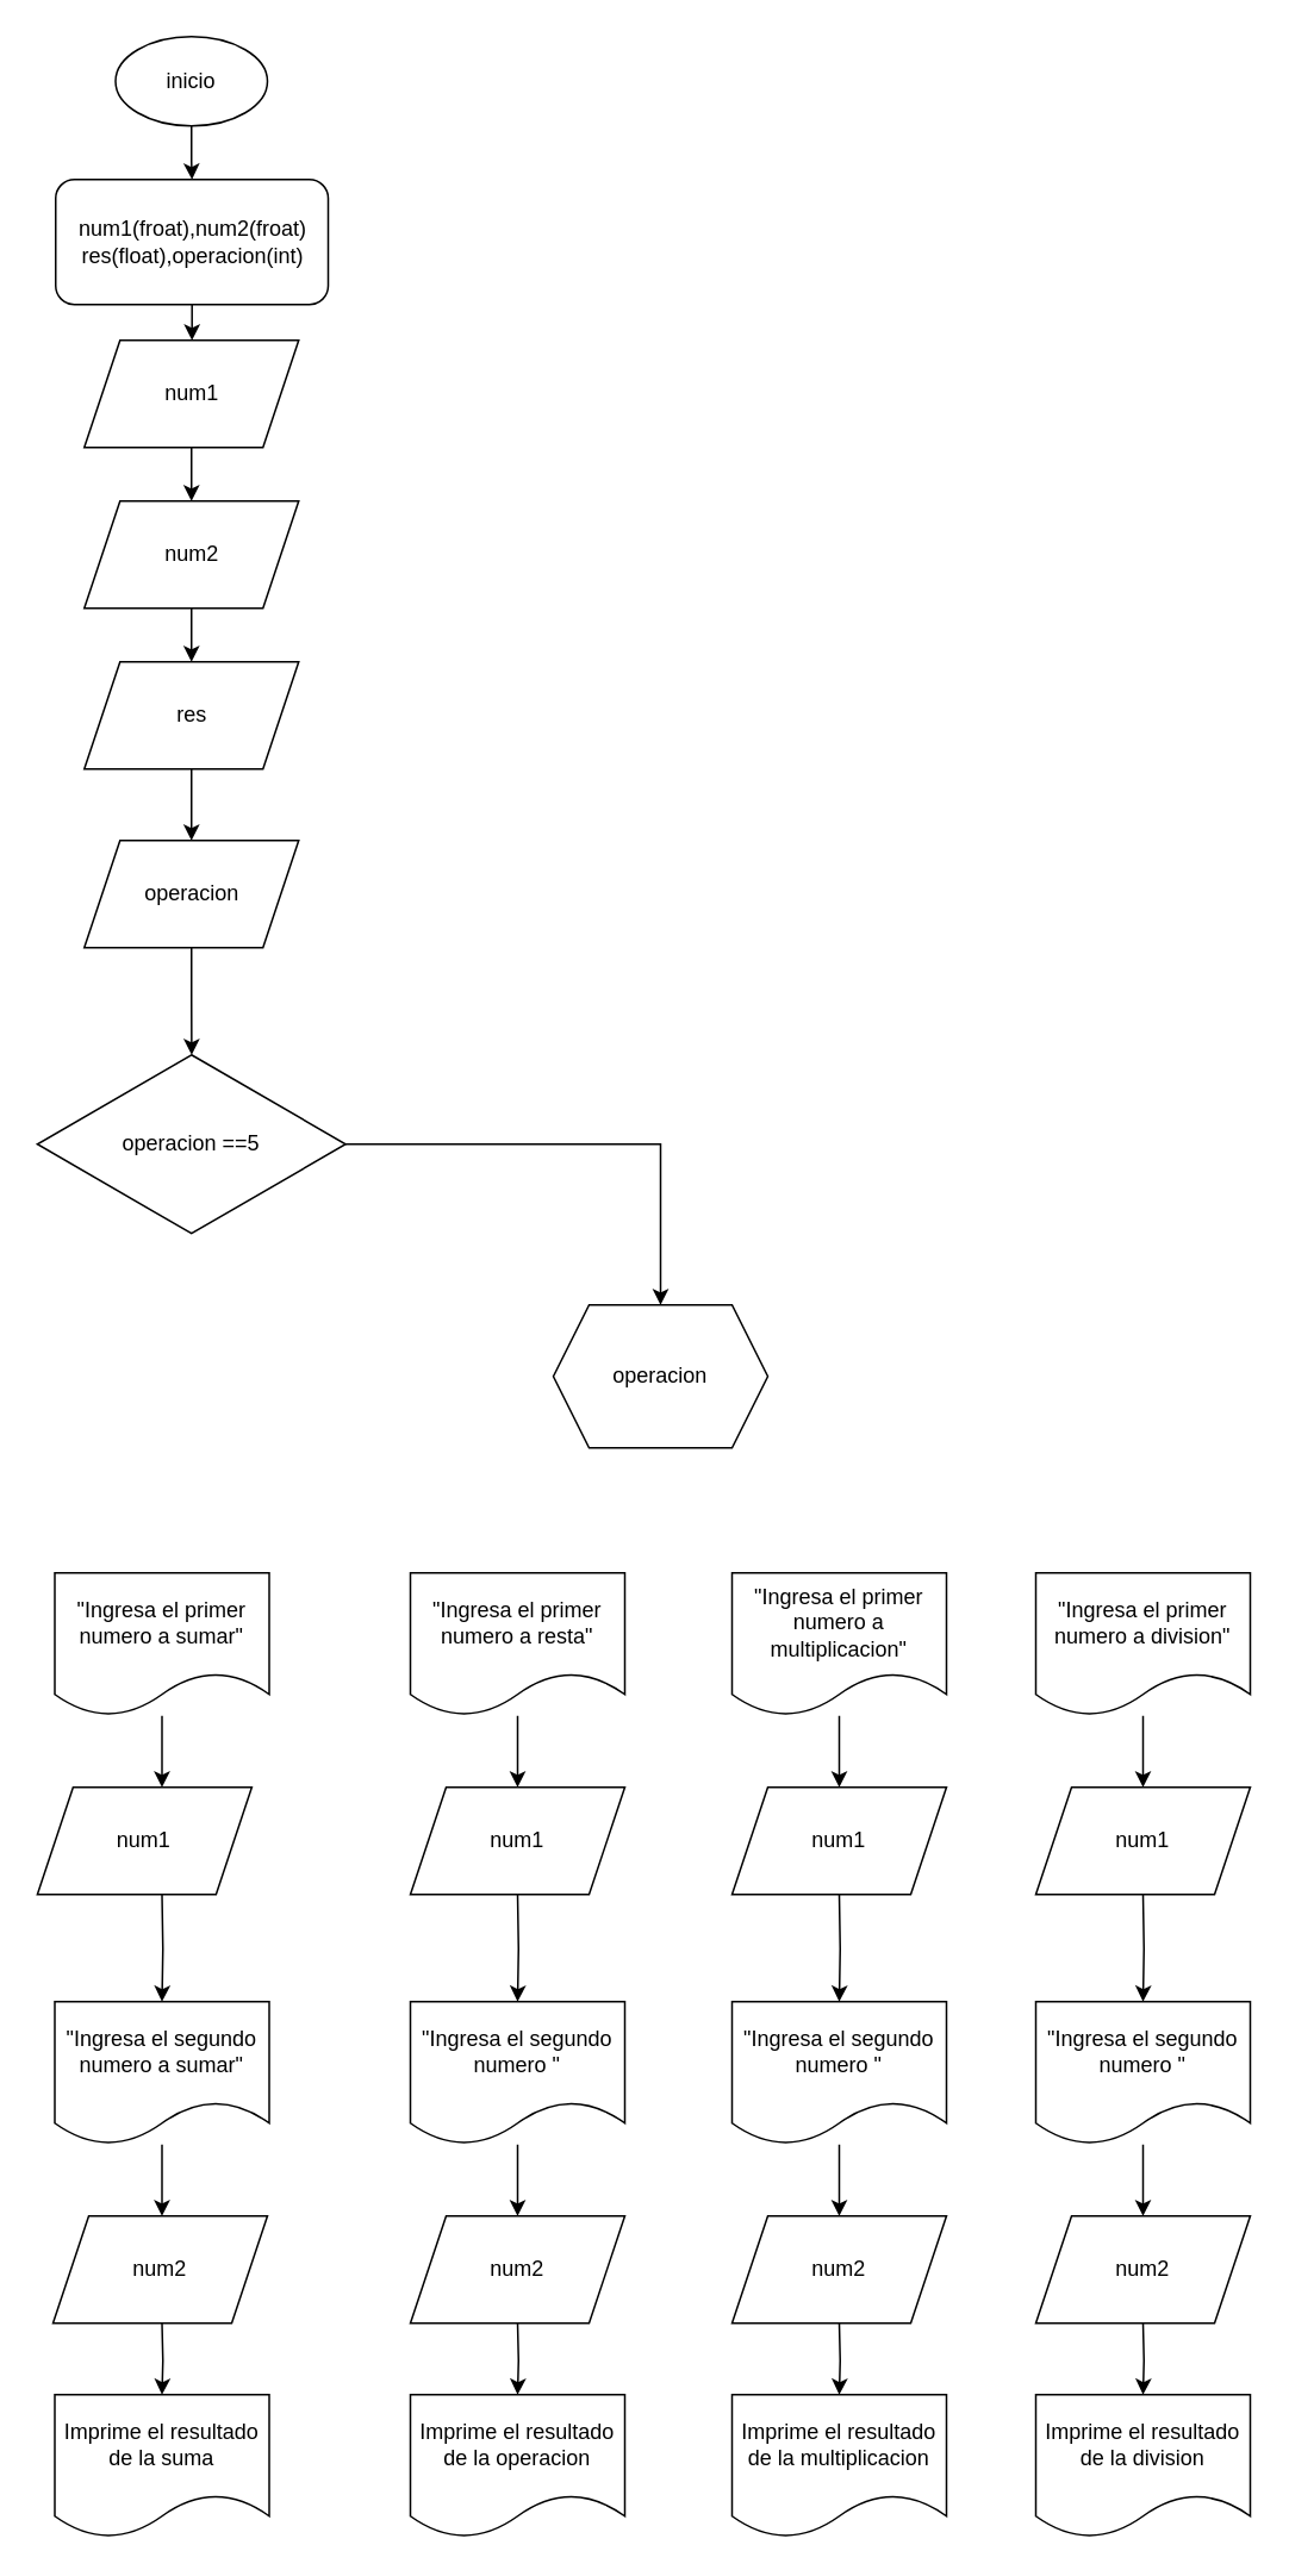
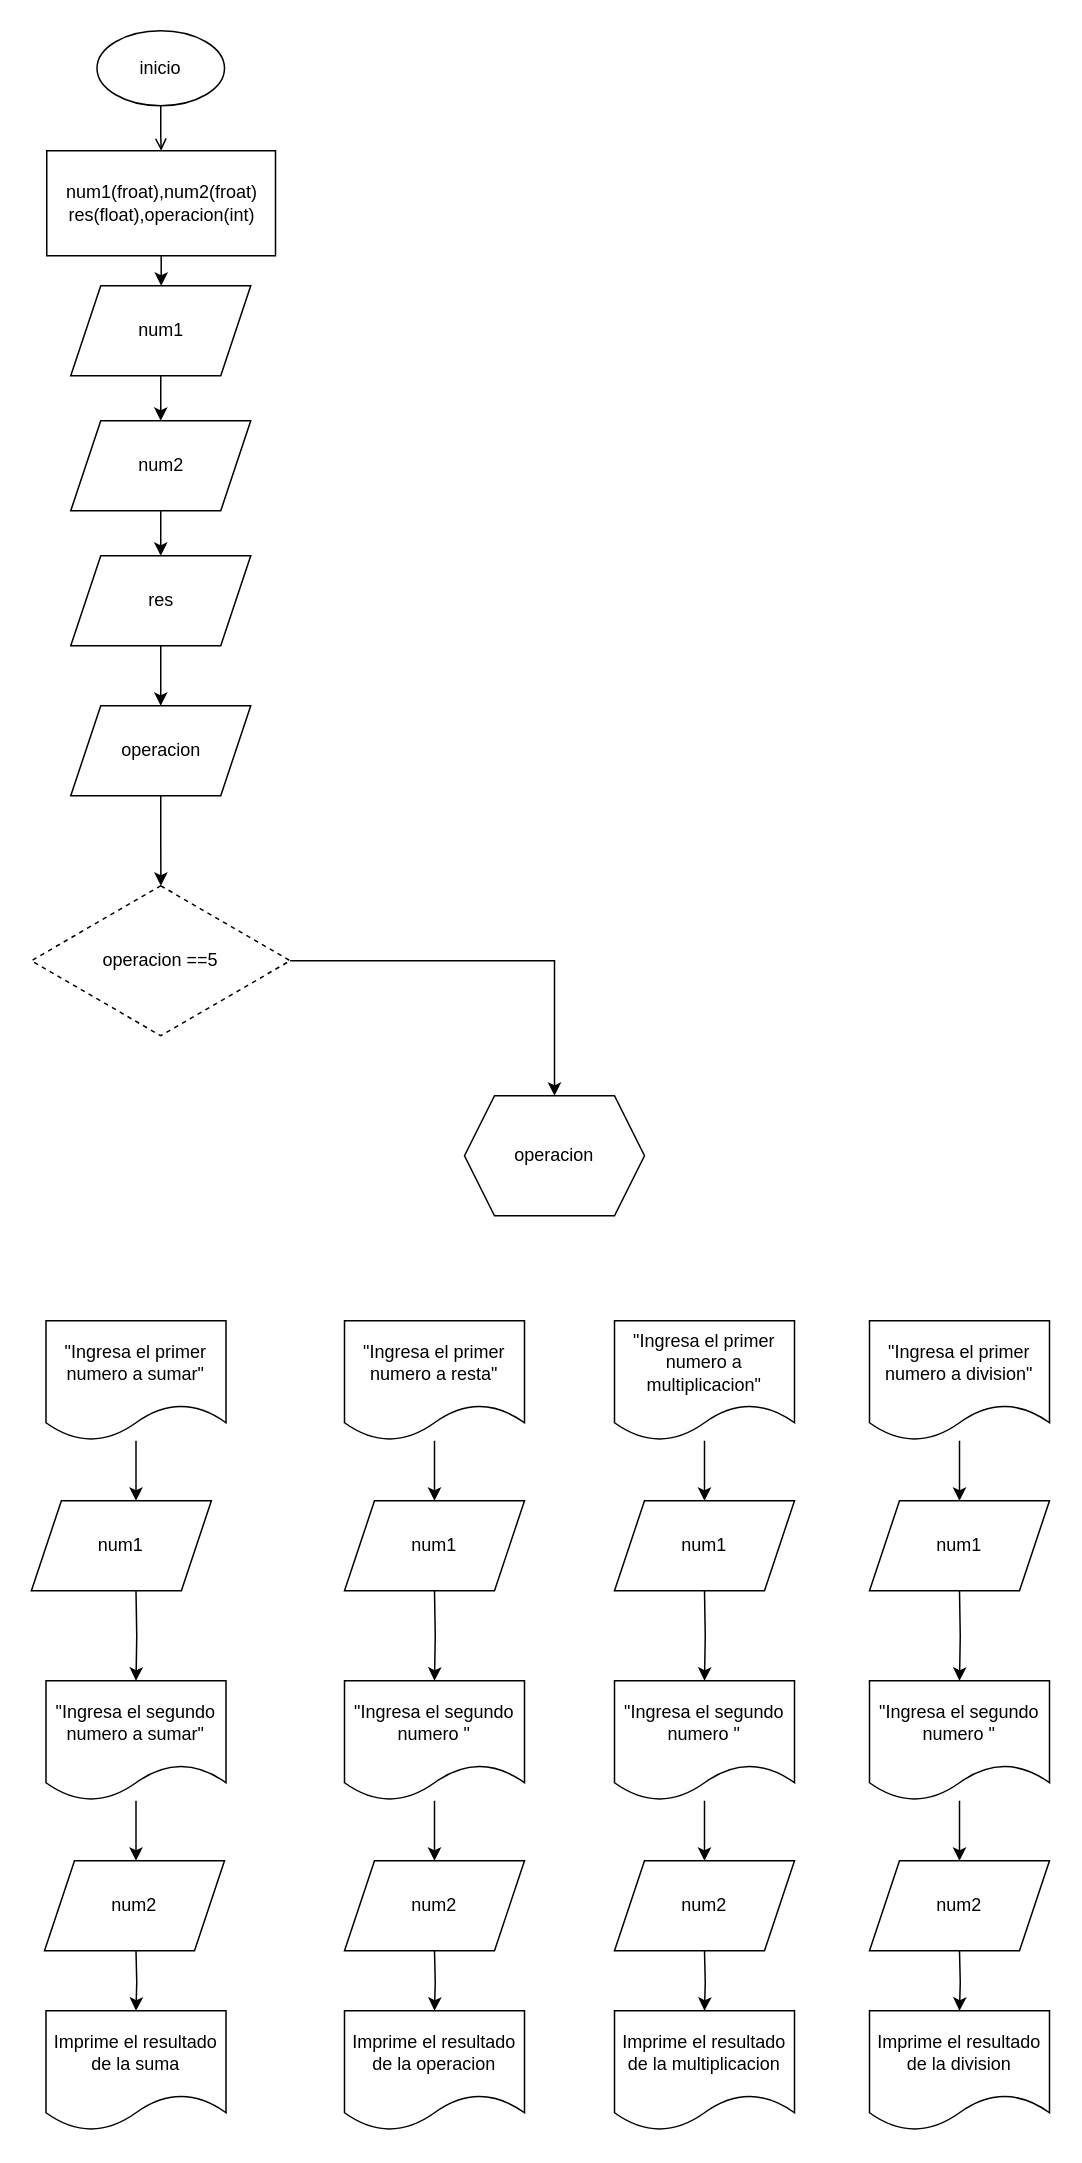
- <mxCell id="2" value="" style="edgeStyle=orthogonalEdgeStyle;rounded=0;orthogonalLoop=1;jettySize=auto;html=1;" edge="1" parent="1" source="3" target="5"><mxGeometry relative="1" as="geometry" /></mxCell>
+ <mxCell id="2" value="" style="edgeStyle=orthogonalEdgeStyle;rounded=0;orthogonalLoop=1;jettySize=auto;html=1;endArrow=open;" edge="1" parent="1" source="3" target="5"><mxGeometry relative="1" as="geometry" /></mxCell>
- <mxCell id="5" value="num1(froat),num2(froat)&lt;br&gt;res(float),operacion(int)" style="whiteSpace=wrap;html=1;rounded=1;" vertex="1" parent="1"><mxGeometry x="30.5" y="100" width="152.5" height="70" as="geometry" /></mxCell>
+ <mxCell id="5" value="num1(froat),num2(froat)&lt;br&gt;res(float),operacion(int)" style="whiteSpace=wrap;html=1;" vertex="1" parent="1"><mxGeometry x="30.5" y="100" width="152.5" height="70" as="geometry" /></mxCell>
- <mxCell id="15" value="operacion ==5" style="rhombus;whiteSpace=wrap;html=1;" vertex="1" parent="1"><mxGeometry x="20.25" y="590" width="172.5" height="100" as="geometry" /></mxCell>
+ <mxCell id="15" value="operacion ==5" style="rhombus;whiteSpace=wrap;html=1;dashed=1;" vertex="1" parent="1"><mxGeometry x="20.25" y="590" width="172.5" height="100" as="geometry" /></mxCell>
